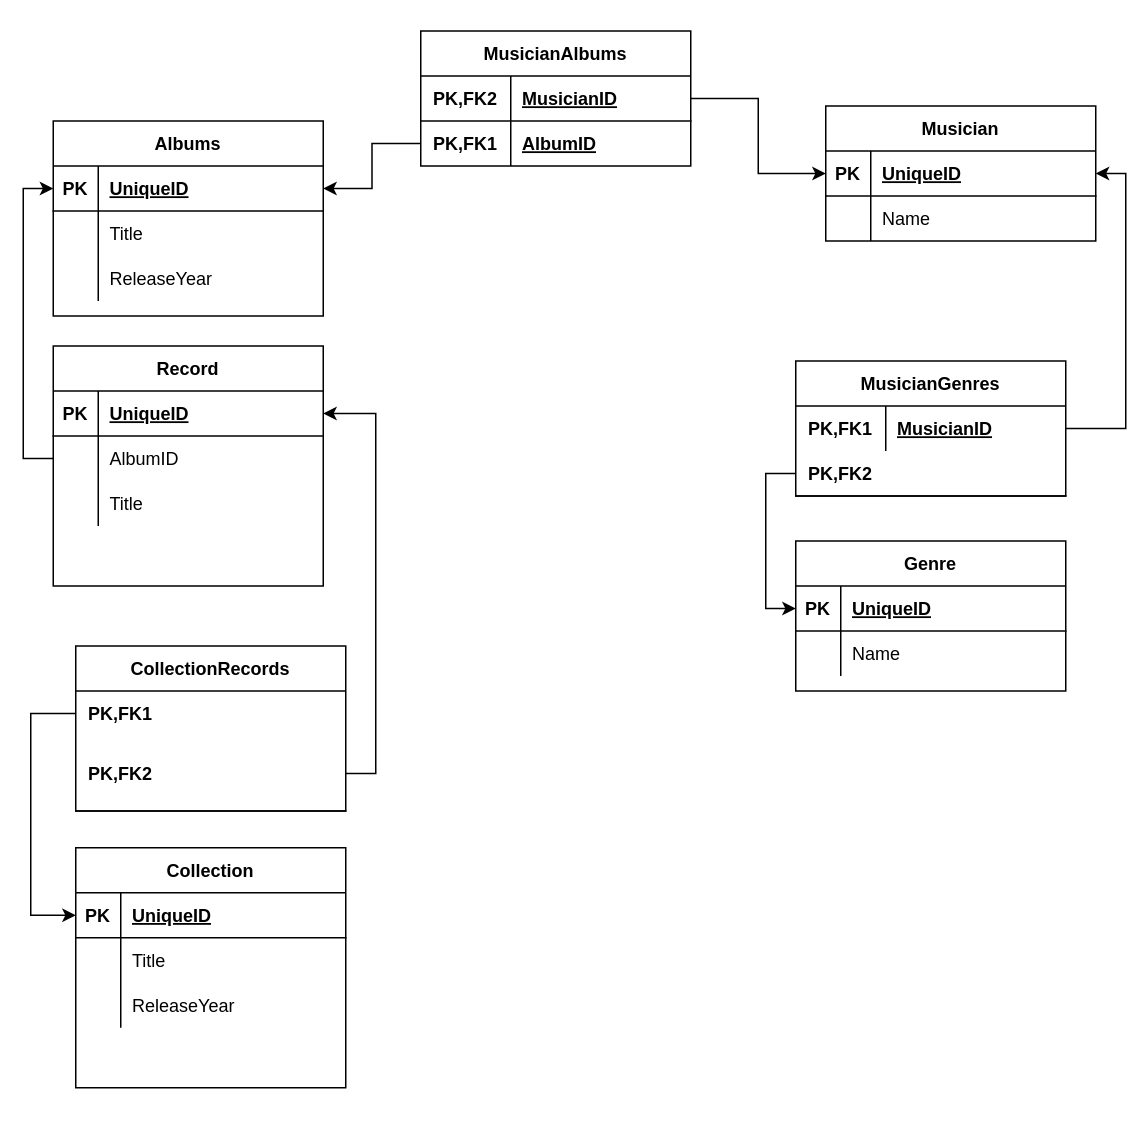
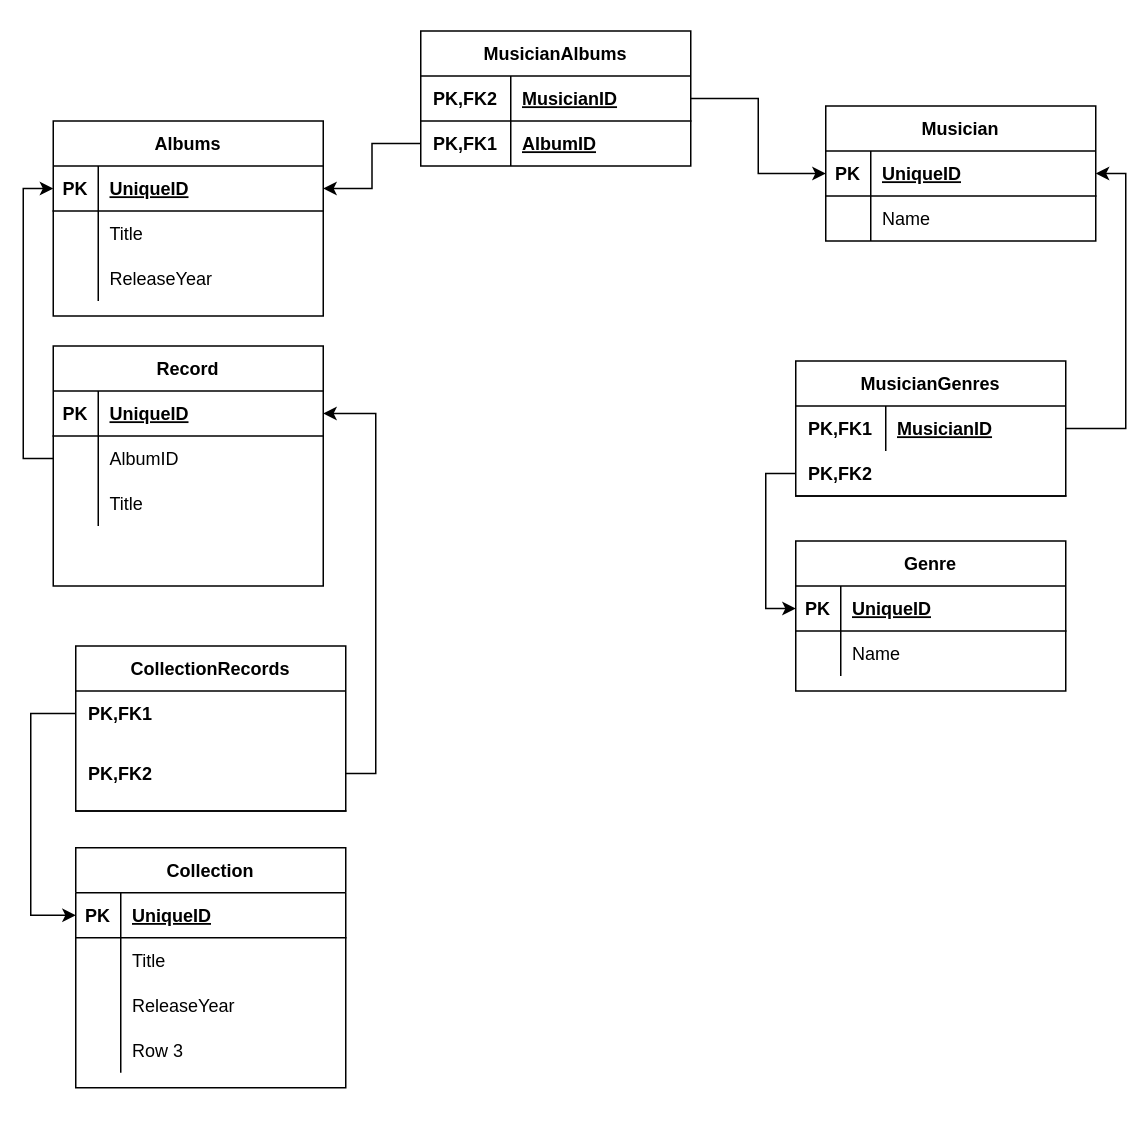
+ <mxCell id="75" value="Row 3" style="shape=partialRectangle;connectable=0;fillColor=none;top=0;left=0;bottom=0;right=0;align=left;spacingLeft=6;overflow=hidden;" vertex="1" parent="73"><mxGeometry x="30" width="150" height="30" as="geometry" /></mxCell>
